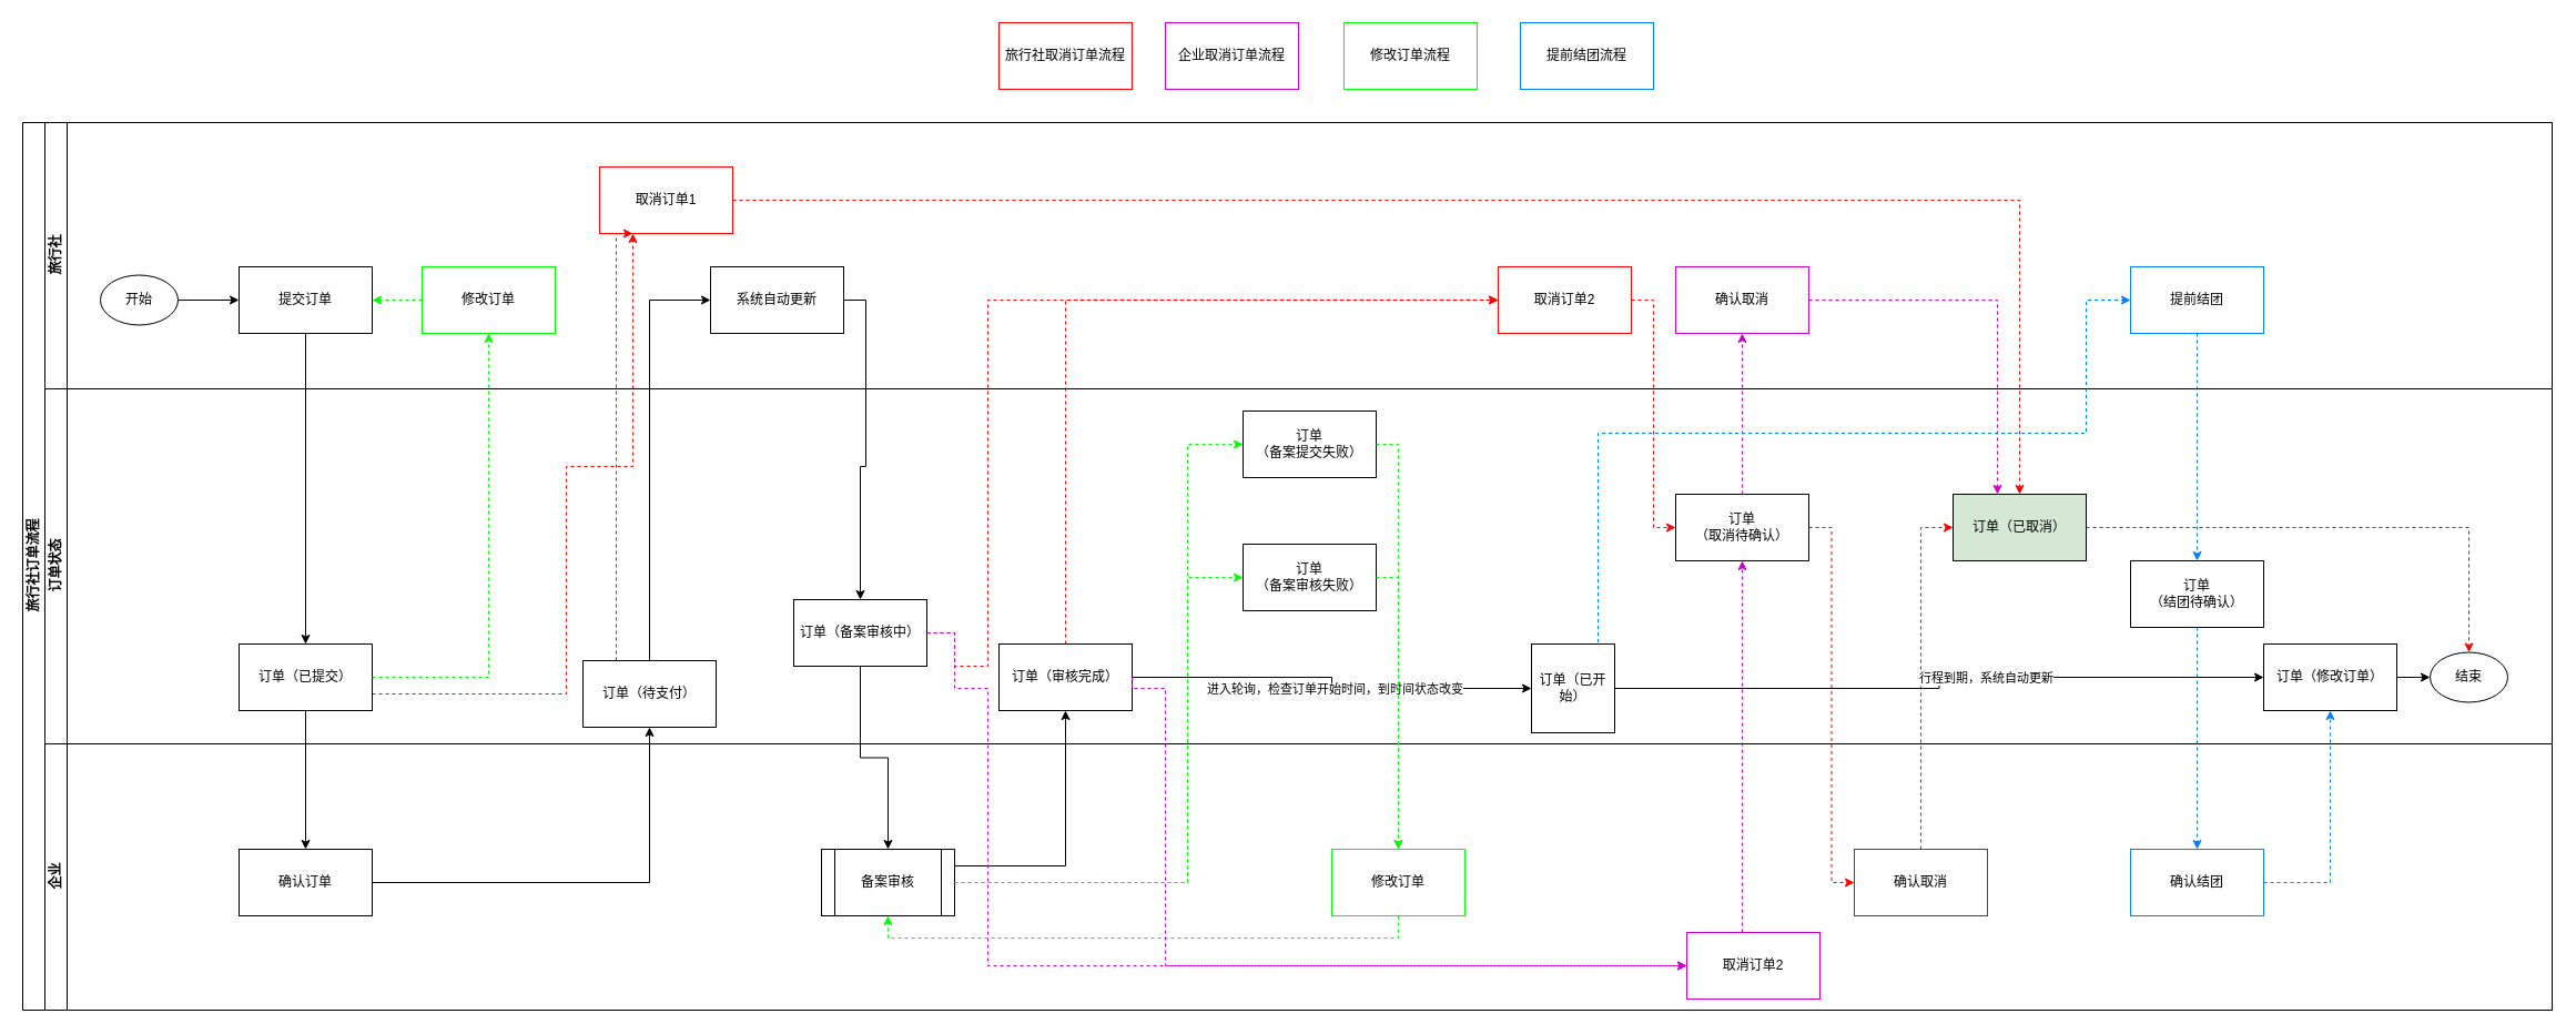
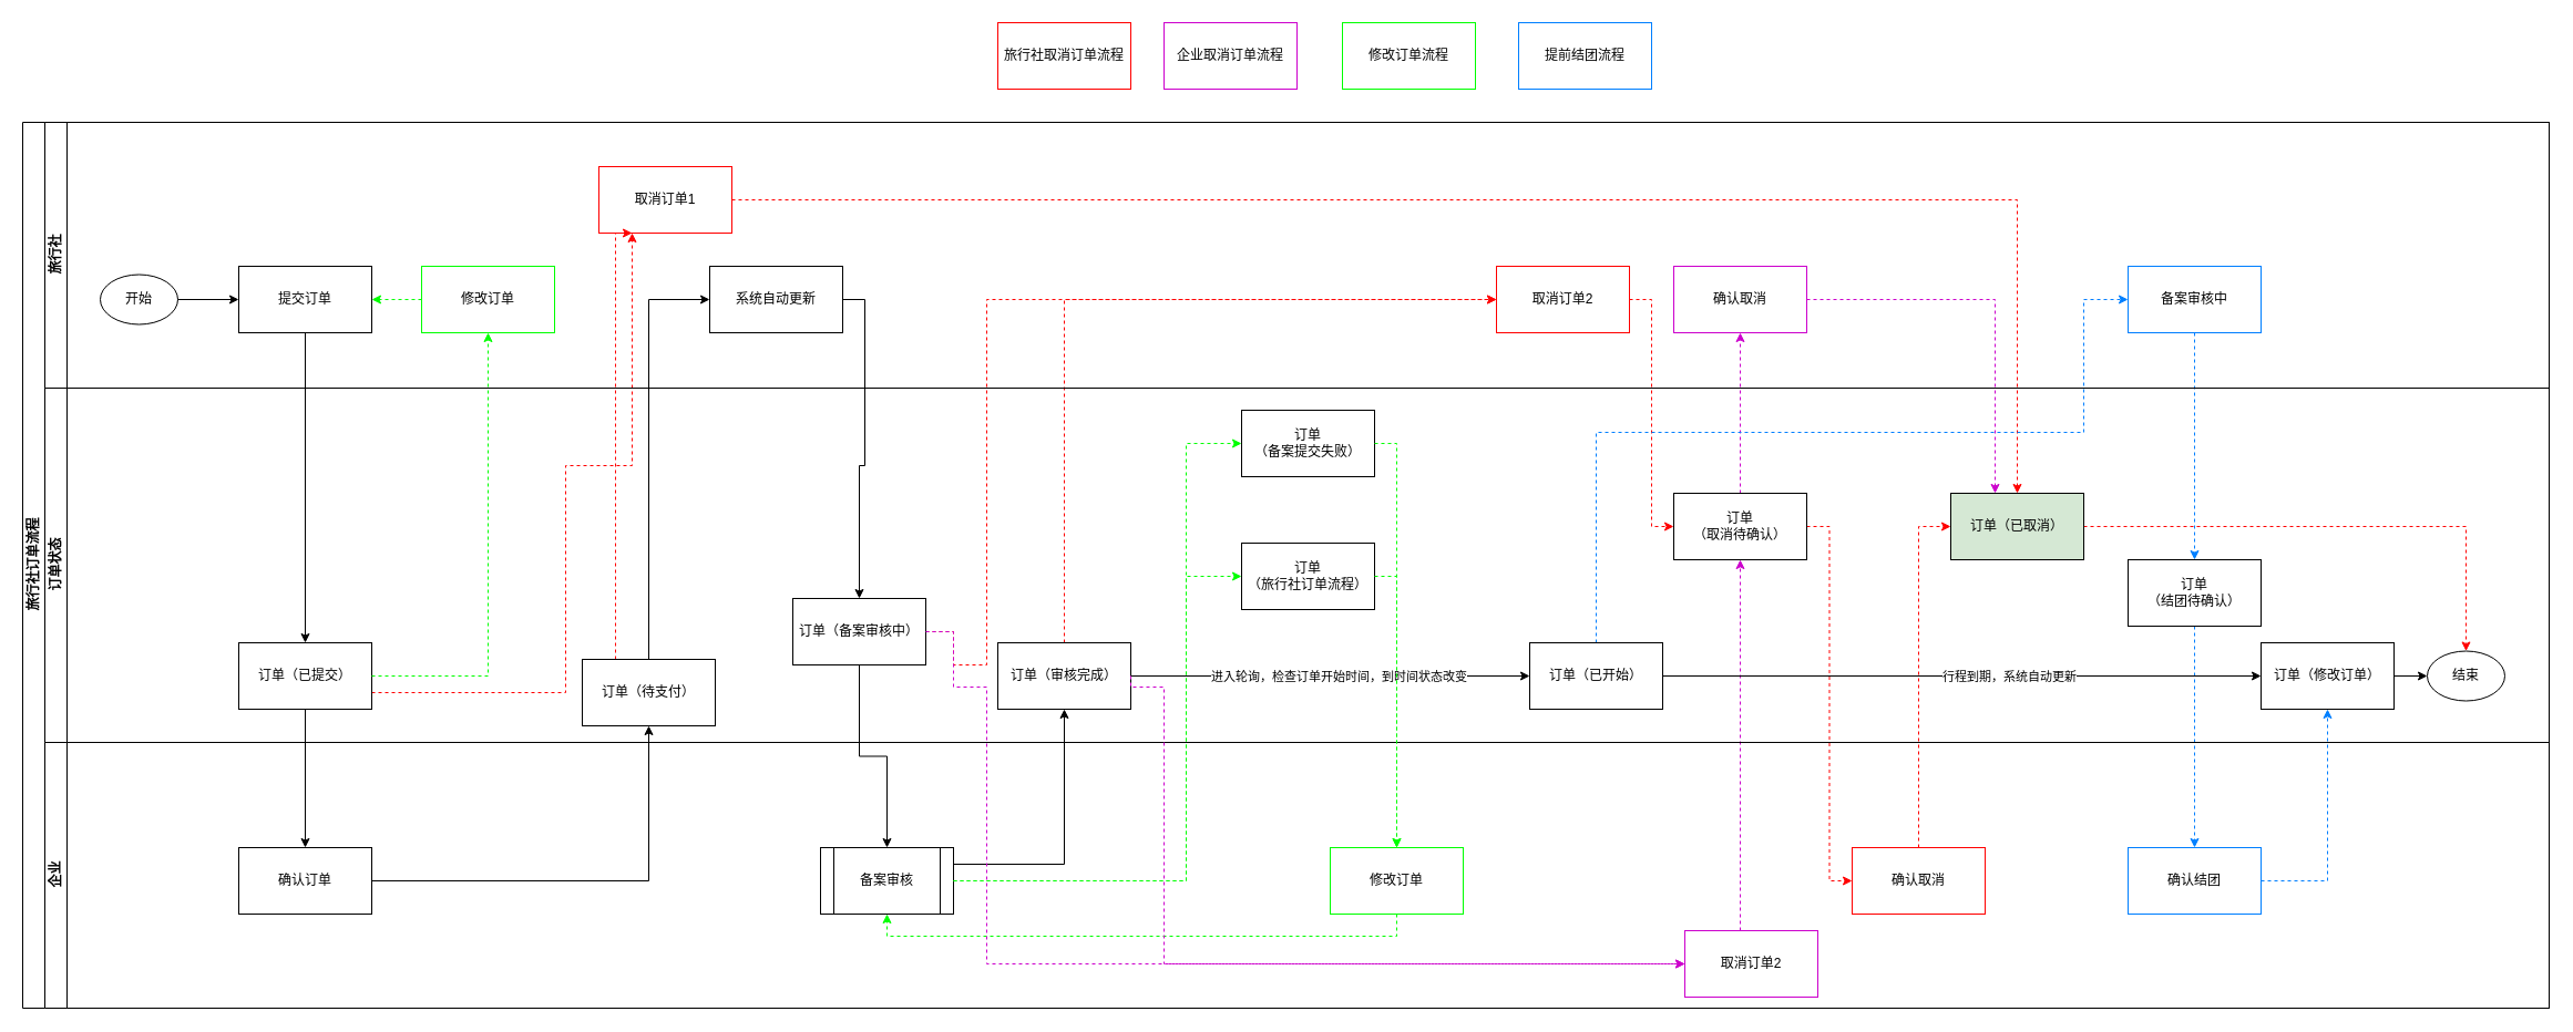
- <mxCell id="9" value="提前结团" style="whiteSpace=wrap;html=1;strokeColor=#007FFF;" vertex="1" parent="3"><mxGeometry x="1880" y="130" width="120" height="60" as="geometry" /></mxCell>
+ <mxCell id="9" value="备案审核中" style="whiteSpace=wrap;html=1;strokeColor=#007FFF;" vertex="1" parent="3"><mxGeometry x="1880" y="130" width="120" height="60" as="geometry" /></mxCell>
- <mxCell id="53" value="订单&lt;br&gt;（备案审核失败）" style="whiteSpace=wrap;html=1;" vertex="1" parent="35"><mxGeometry x="1080" y="140" width="120" height="60" as="geometry" /></mxCell>
+ <mxCell id="53" value="订单&lt;br&gt;（旅行社订单流程）" style="whiteSpace=wrap;html=1;" vertex="1" parent="35"><mxGeometry x="1080" y="140" width="120" height="60" as="geometry" /></mxCell>
- <mxCell id="42" value="订单（已开始）" style="whiteSpace=wrap;html=1;" vertex="1" parent="35"><mxGeometry x="1340" y="230" width="75" height="80" as="geometry" /></mxCell>
+ <mxCell id="42" value="订单（已开始）" style="whiteSpace=wrap;html=1;" vertex="1" parent="35"><mxGeometry x="1340" y="230" width="120" height="60" as="geometry" /></mxCell>
